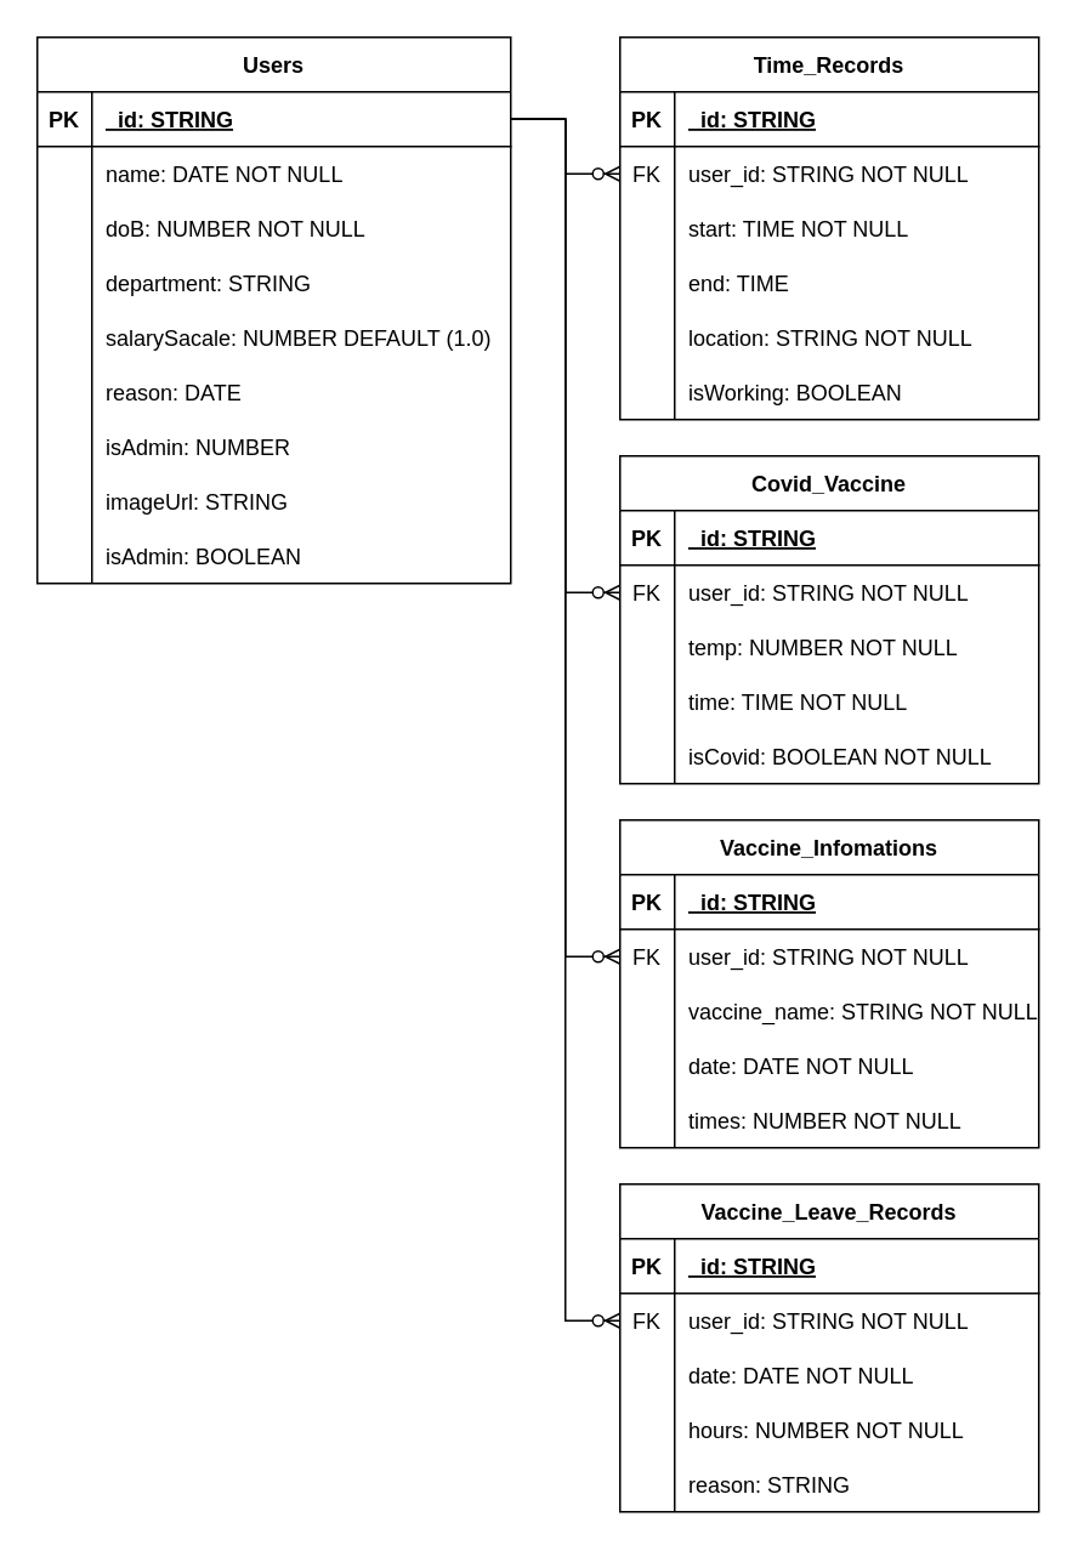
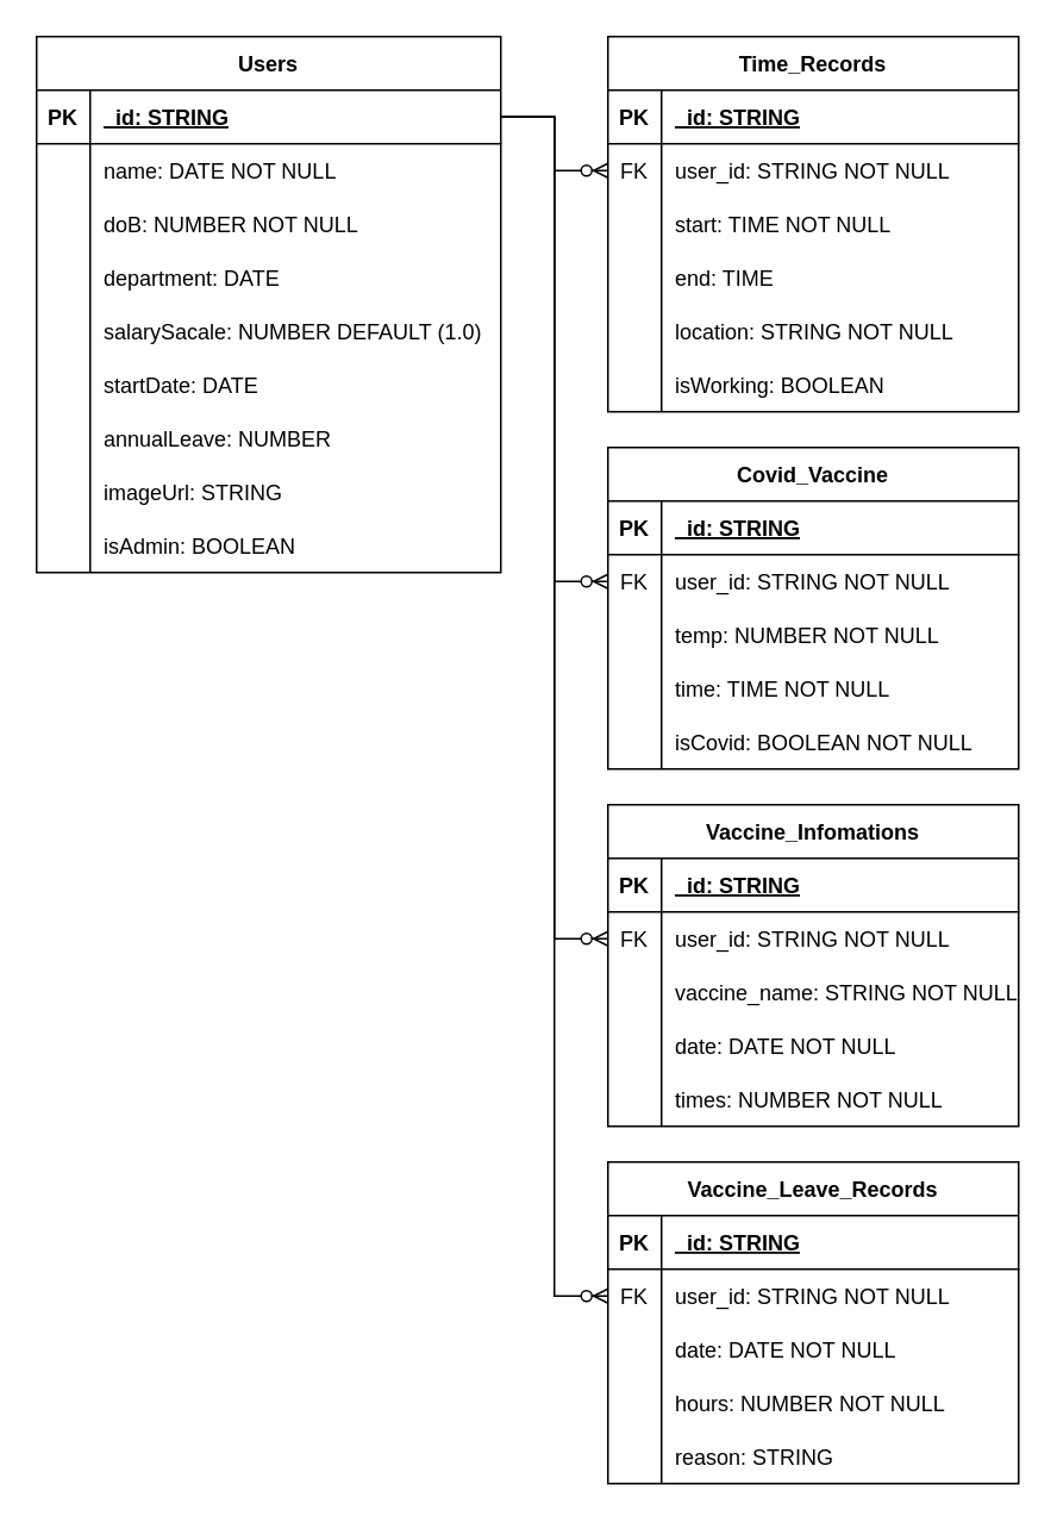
- <mxCell id="14" value="department: STRING" style="shape=partialRectangle;connectable=0;fillColor=none;top=0;left=0;bottom=0;right=0;align=left;spacingLeft=6;overflow=hidden;" parent="12" vertex="1"><mxGeometry x="30" width="230" height="30" as="geometry"><mxRectangle width="230" height="30" as="alternateBounds" /></mxGeometry></mxCell>
+ <mxCell id="14" value="department: DATE" style="shape=partialRectangle;connectable=0;fillColor=none;top=0;left=0;bottom=0;right=0;align=left;spacingLeft=6;overflow=hidden;" parent="12" vertex="1"><mxGeometry x="30" width="230" height="30" as="geometry"><mxRectangle width="230" height="30" as="alternateBounds" /></mxGeometry></mxCell>
- <mxCell id="20" value="reason: DATE" style="shape=partialRectangle;connectable=0;fillColor=none;top=0;left=0;bottom=0;right=0;align=left;spacingLeft=6;overflow=hidden;" parent="18" vertex="1"><mxGeometry x="30" width="230" height="30" as="geometry"><mxRectangle width="230" height="30" as="alternateBounds" /></mxGeometry></mxCell>
+ <mxCell id="20" value="startDate: DATE" style="shape=partialRectangle;connectable=0;fillColor=none;top=0;left=0;bottom=0;right=0;align=left;spacingLeft=6;overflow=hidden;" parent="18" vertex="1"><mxGeometry x="30" width="230" height="30" as="geometry"><mxRectangle width="230" height="30" as="alternateBounds" /></mxGeometry></mxCell>
- <mxCell id="23" value="isAdmin: NUMBER" style="shape=partialRectangle;connectable=0;fillColor=none;top=0;left=0;bottom=0;right=0;align=left;spacingLeft=6;overflow=hidden;" parent="21" vertex="1"><mxGeometry x="30" width="230" height="30" as="geometry"><mxRectangle width="230" height="30" as="alternateBounds" /></mxGeometry></mxCell>
+ <mxCell id="23" value="annualLeave: NUMBER" style="shape=partialRectangle;connectable=0;fillColor=none;top=0;left=0;bottom=0;right=0;align=left;spacingLeft=6;overflow=hidden;" parent="21" vertex="1"><mxGeometry x="30" width="230" height="30" as="geometry"><mxRectangle width="230" height="30" as="alternateBounds" /></mxGeometry></mxCell>
